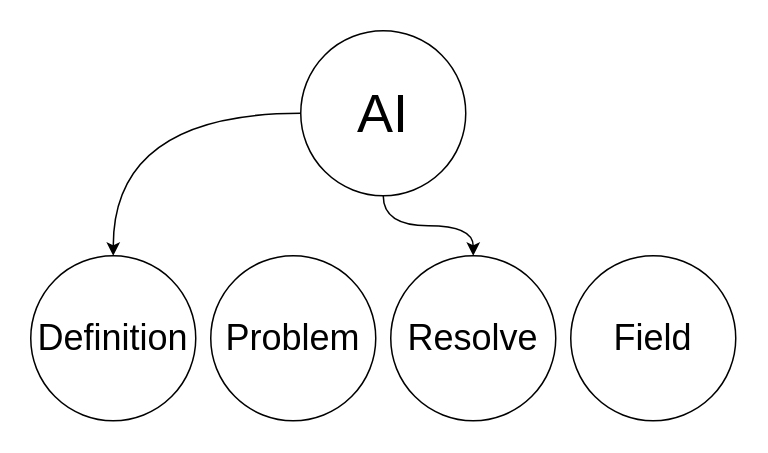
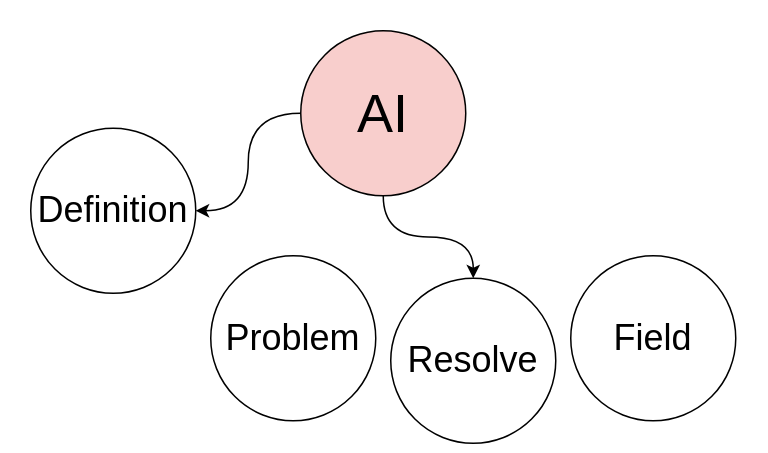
- <mxCell id="4" value="&lt;font style=&quot;font-size: 36px;&quot;&gt;AI&lt;/font&gt;" style="ellipse;whiteSpace=wrap;html=1;aspect=fixed;" parent="1" vertex="1"><mxGeometry x="200" y="20" width="110" height="110" as="geometry" /></mxCell>
+ <mxCell id="4" value="&lt;font style=&quot;font-size: 36px;&quot;&gt;AI&lt;/font&gt;" style="ellipse;whiteSpace=wrap;html=1;aspect=fixed;fillColor=#f8cecc;" parent="1" vertex="1"><mxGeometry x="200" y="20" width="110" height="110" as="geometry" /></mxCell>
- <mxCell id="7" value="Definition" style="ellipse;whiteSpace=wrap;html=1;fontSize=24;" parent="1" vertex="1"><mxGeometry x="20" y="170" width="110" height="110" as="geometry" /></mxCell>
+ <mxCell id="7" value="Definition" style="ellipse;whiteSpace=wrap;html=1;fontSize=24;" parent="1" vertex="1"><mxGeometry x="20" y="85" width="110" height="110" as="geometry" /></mxCell>
- <mxCell id="6" value="Resolve" style="ellipse;whiteSpace=wrap;html=1;fontSize=24;" parent="1" vertex="1"><mxGeometry x="260" y="170" width="110" height="110" as="geometry" /></mxCell>
+ <mxCell id="6" value="Resolve" style="ellipse;whiteSpace=wrap;html=1;fontSize=24;" parent="1" vertex="1"><mxGeometry x="260" y="185" width="110" height="110" as="geometry" /></mxCell>
